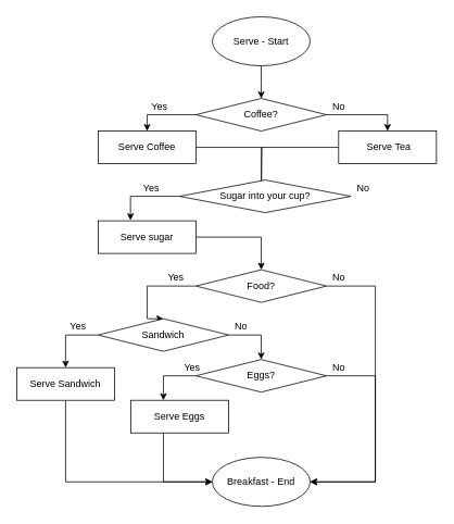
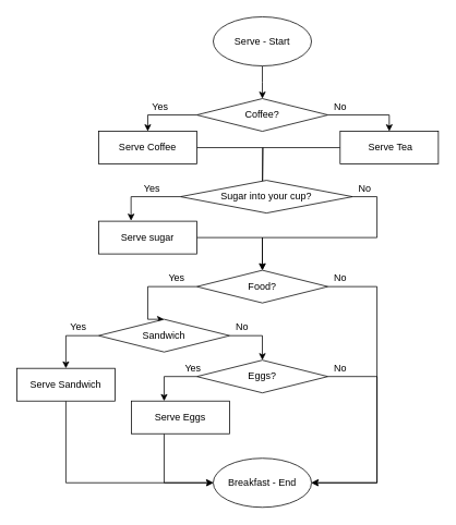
+ <mxCell id="32" style="edgeStyle=orthogonalEdgeStyle;rounded=0;orthogonalLoop=1;jettySize=auto;html=1;exitX=1;exitY=0.5;exitDx=0;exitDy=0;entryX=0.5;entryY=0;entryDx=0;entryDy=0;" edge="1" parent="1" source="34" target="39"><mxGeometry relative="1" as="geometry"><mxPoint x="510" y="290" as="targetPoint" /><Array as="points"><mxPoint x="460" y="240" /><mxPoint x="460" y="290" /><mxPoint x="320" y="290" /></Array></mxGeometry></mxCell>
